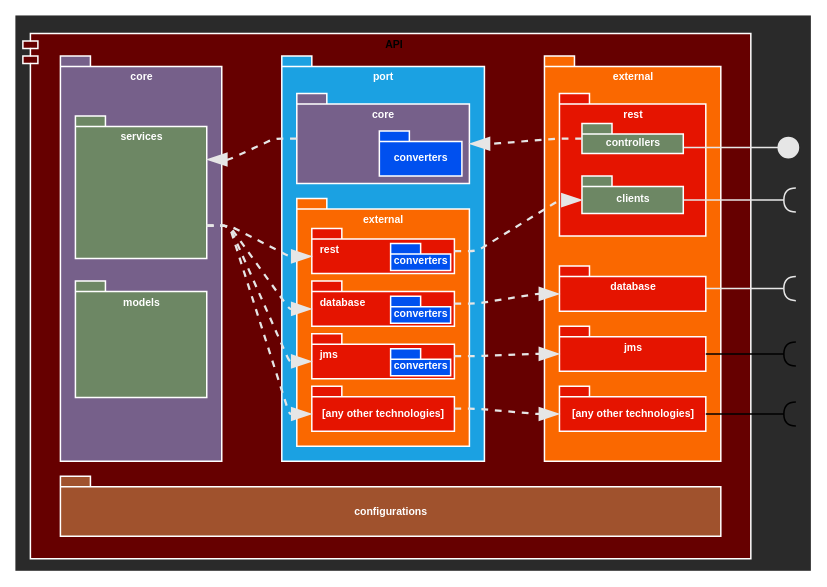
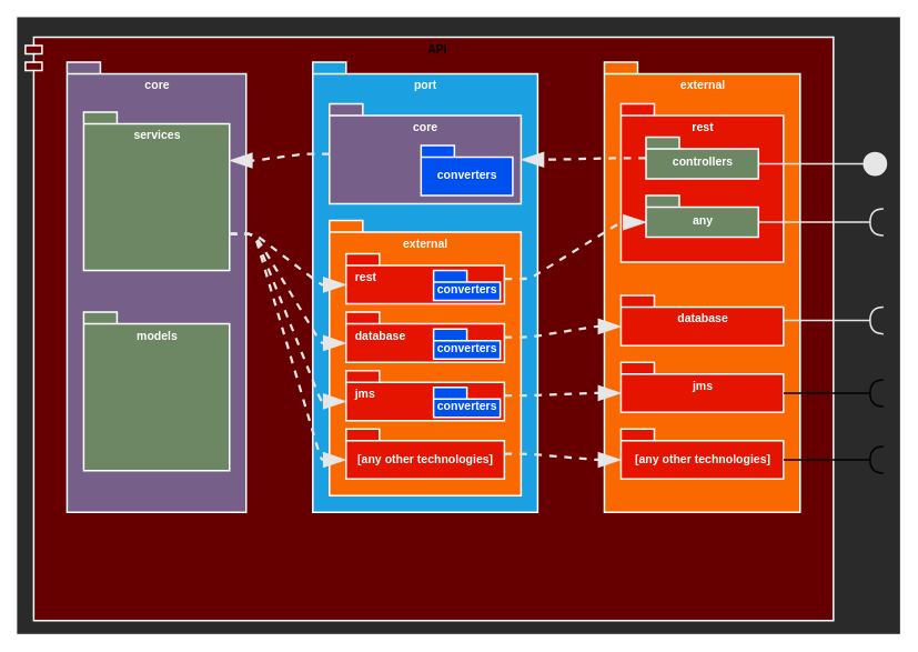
- <mxCell id="18" value="controllers" style="shape=folder;fontStyle=1;spacingTop=10;tabWidth=40;tabHeight=14;tabPosition=left;html=1;verticalAlign=middle;fillColor=#6d8764;fontColor=#ffffff;fontSize=14;strokeWidth=2;strokeColor=#FFFFFF;" vertex="1" parent="1"><mxGeometry x="775" y="164" width="135" height="40" as="geometry" /></mxCell>
+ <mxCell id="18" value="controllers" style="shape=folder;fontStyle=1;spacingTop=10;tabWidth=40;tabHeight=14;tabPosition=left;html=1;verticalAlign=middle;fillColor=#6d8764;fontColor=#ffffff;fontSize=14;strokeWidth=2;strokeColor=#FFFFFF;" vertex="1" parent="1"><mxGeometry x="775" y="164" width="135" height="50" as="geometry" /></mxCell>
- <mxCell id="7" value="services" style="shape=folder;fontStyle=1;spacingTop=13;tabWidth=40;tabHeight=14;tabPosition=left;html=1;verticalAlign=top;fillColor=#6d8764;fontColor=#ffffff;fontSize=14;strokeWidth=2;strokeColor=#FFFFFF;" vertex="1" parent="1"><mxGeometry x="100" y="154" width="175" height="190" as="geometry" /></mxCell>
+ <mxCell id="7" value="services" style="shape=folder;fontStyle=1;spacingTop=13;tabWidth=40;tabHeight=14;tabPosition=left;html=1;verticalAlign=top;fillColor=#6d8764;fontColor=#ffffff;fontSize=14;strokeWidth=2;strokeColor=#FFFFFF;" vertex="1" parent="1"><mxGeometry x="100" y="134" width="175" height="190" as="geometry" /></mxCell>
- <mxCell id="20" value="clients" style="shape=folder;fontStyle=1;spacingTop=10;tabWidth=40;tabHeight=14;tabPosition=left;html=1;verticalAlign=middle;fillColor=#6d8764;fontColor=#ffffff;fontSize=14;strokeWidth=2;strokeColor=#FFFFFF;" vertex="1" parent="1"><mxGeometry x="775" y="234" width="135" height="50" as="geometry" /></mxCell>
+ <mxCell id="20" value="any" style="shape=folder;fontStyle=1;spacingTop=10;tabWidth=40;tabHeight=14;tabPosition=left;html=1;verticalAlign=middle;fillColor=#6d8764;fontColor=#ffffff;fontSize=14;strokeWidth=2;strokeColor=#FFFFFF;" vertex="1" parent="1"><mxGeometry x="775" y="234" width="135" height="50" as="geometry" /></mxCell>
- <mxCell id="8" value="models" style="shape=folder;fontStyle=1;spacingTop=13;tabWidth=40;tabHeight=14;tabPosition=left;html=1;verticalAlign=top;fillColor=#6d8764;fontColor=#ffffff;fontSize=14;strokeWidth=2;strokeColor=#FFFFFF;" vertex="1" parent="1"><mxGeometry x="100" y="374" width="175" height="155" as="geometry" /></mxCell>
+ <mxCell id="8" value="models" style="shape=folder;fontStyle=1;spacingTop=13;tabWidth=40;tabHeight=14;tabPosition=left;html=1;verticalAlign=top;fillColor=#6d8764;fontColor=#ffffff;fontSize=14;strokeWidth=2;strokeColor=#FFFFFF;" vertex="1" parent="1"><mxGeometry x="100" y="374" width="175" height="190" as="geometry" /></mxCell>
- <mxCell id="16" value="configurations" style="shape=folder;fontStyle=1;spacingTop=13;tabWidth=40;tabHeight=14;tabPosition=left;html=1;verticalAlign=middle;fillColor=#a0522d;fontColor=#ffffff;fontSize=14;strokeWidth=2;strokeColor=#FFFFFF;" vertex="1" parent="1"><mxGeometry x="80" y="634" width="880" height="80" as="geometry" /></mxCell>
